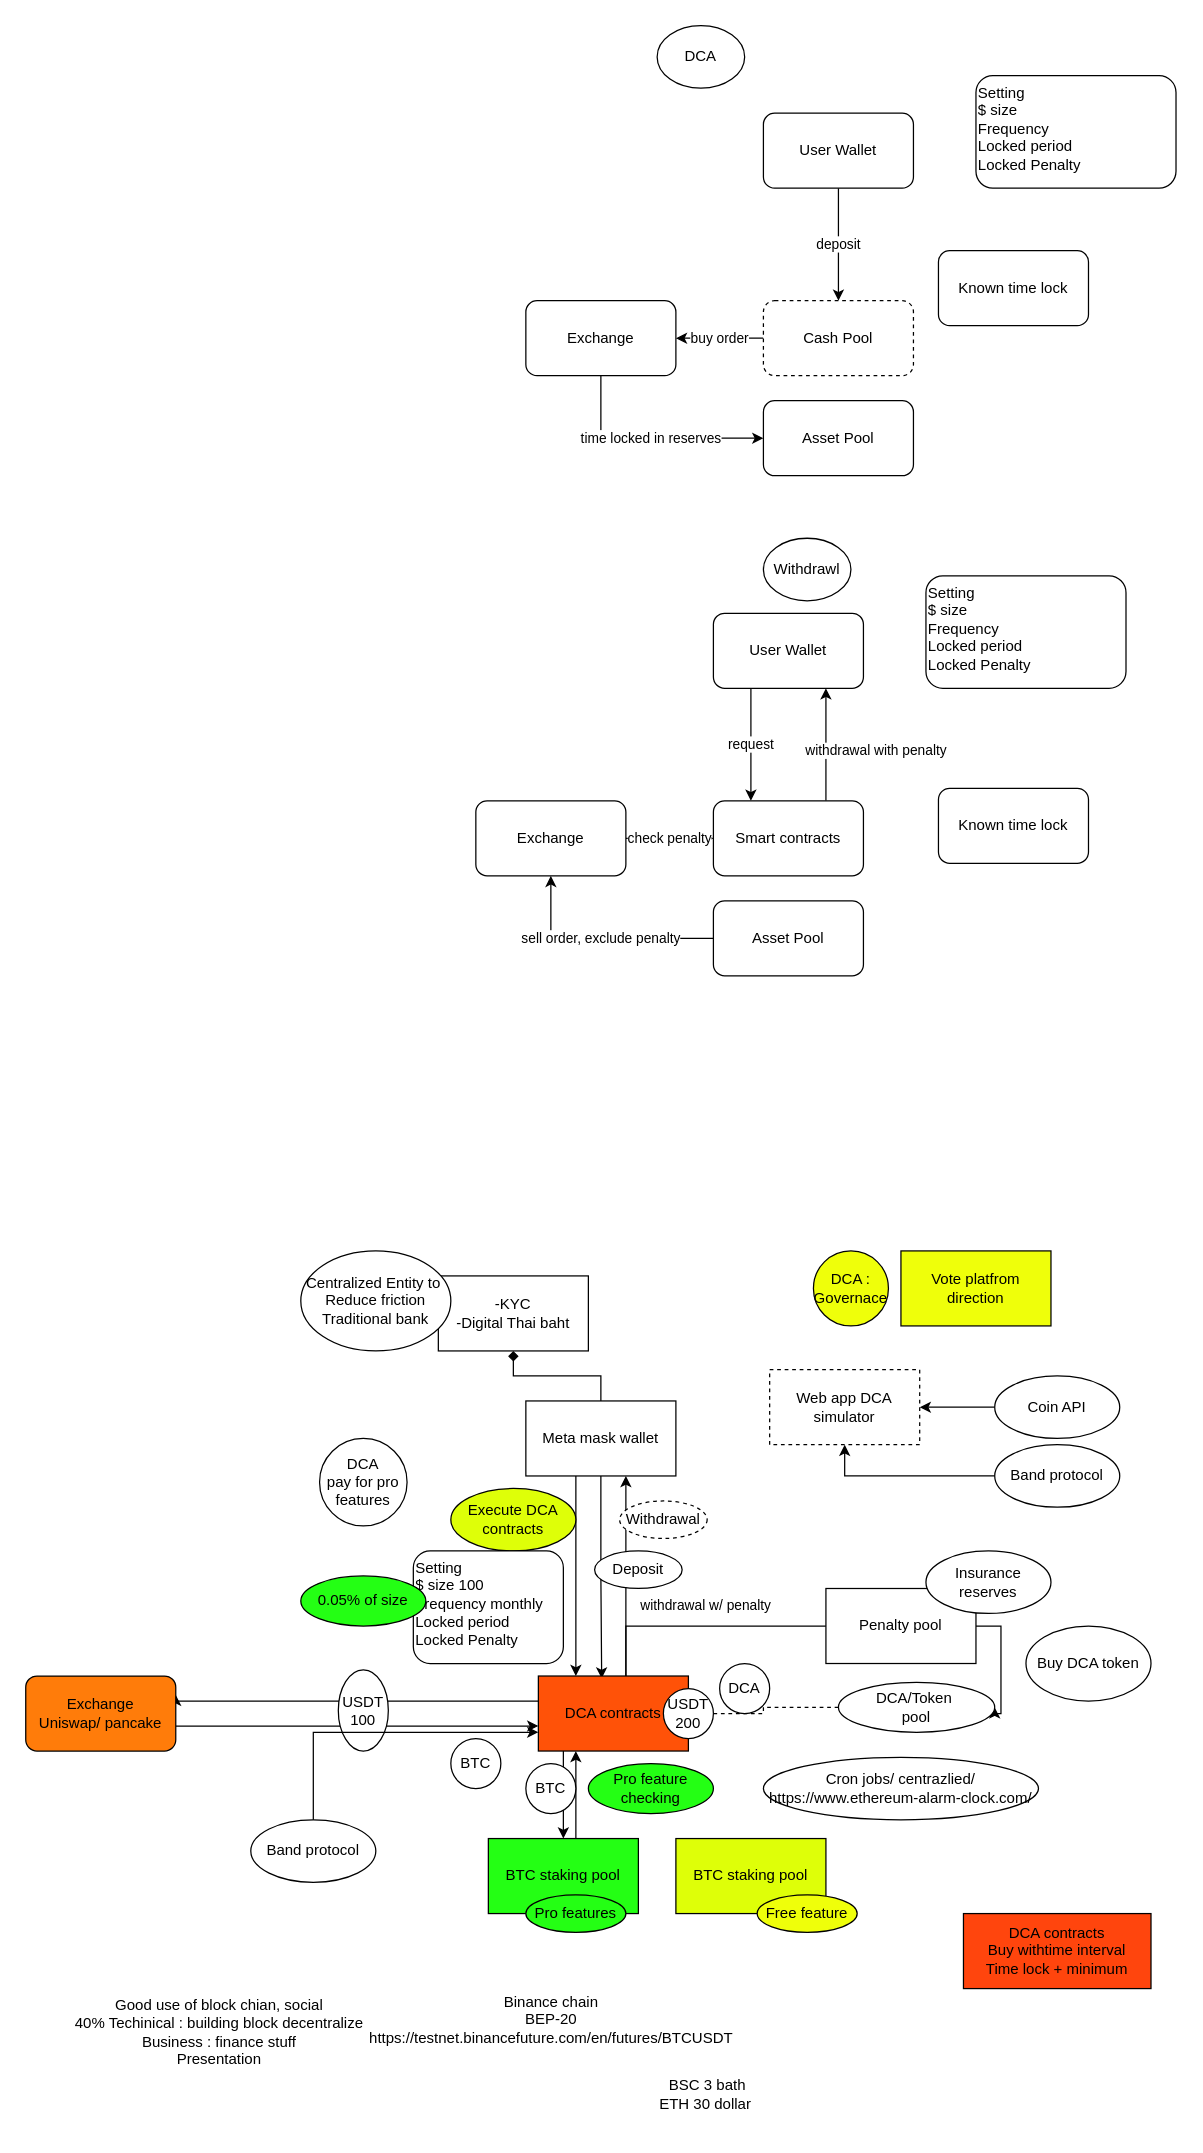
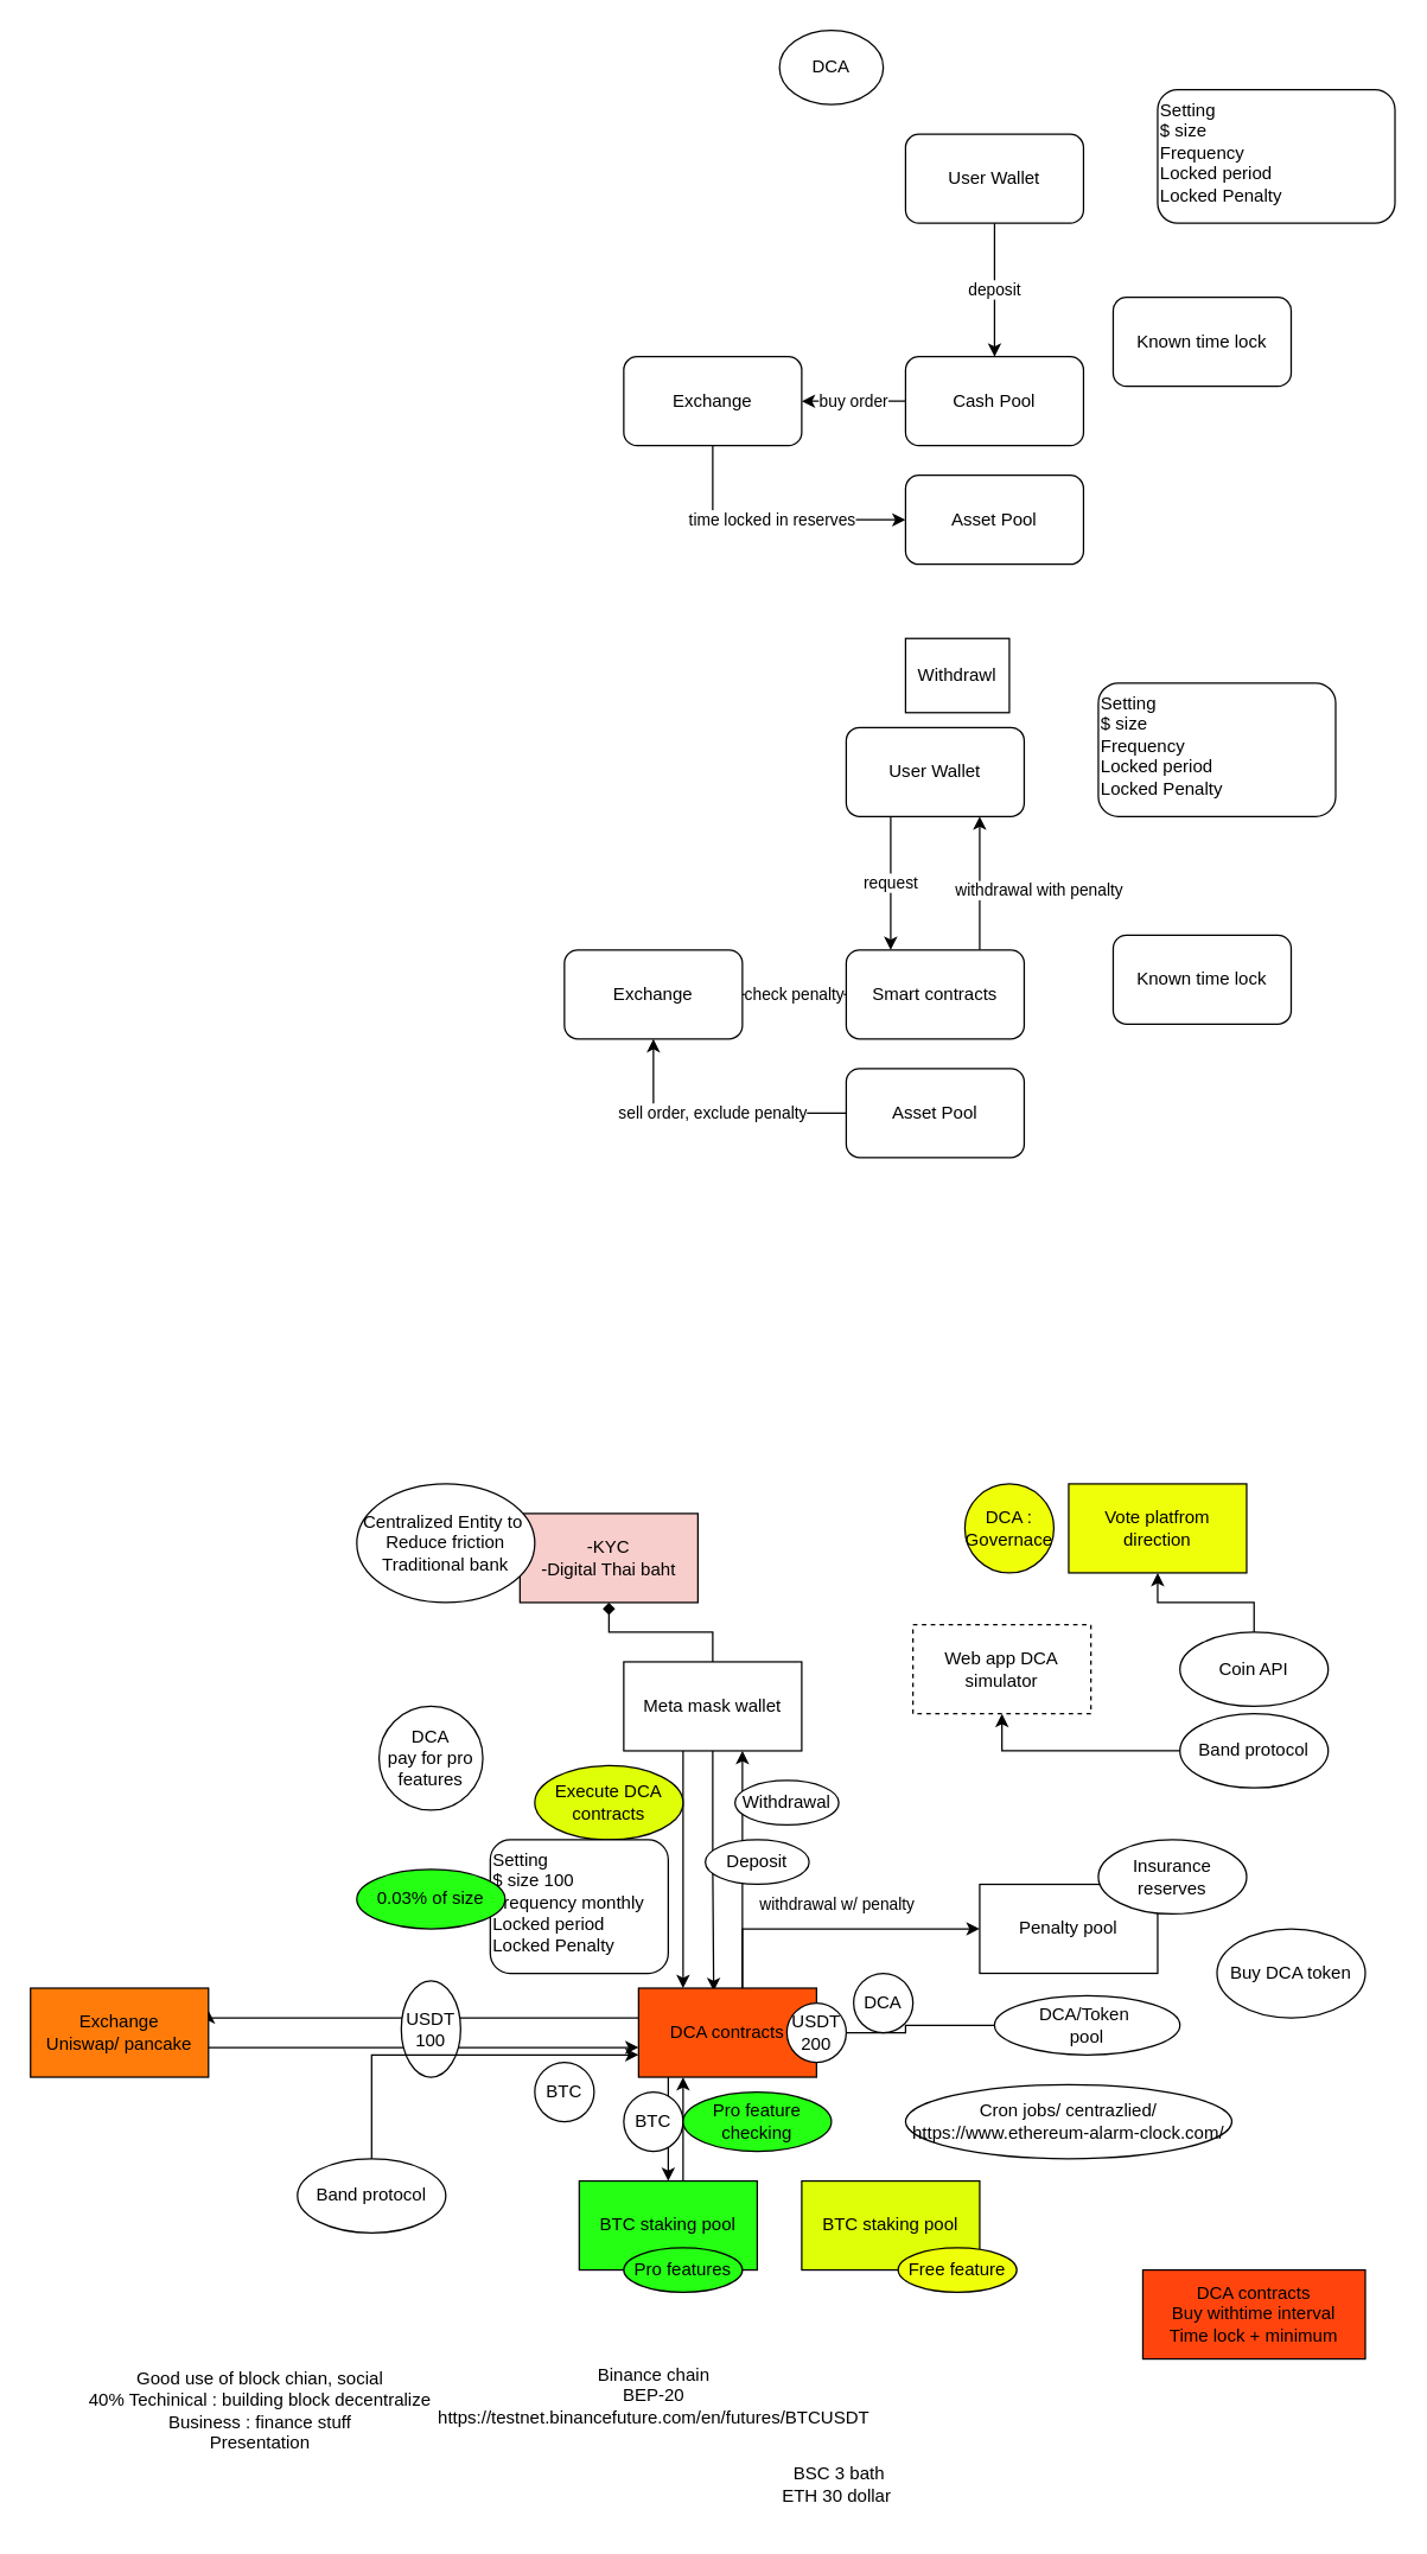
- <mxCell id="5" value="Cash Pool" style="rounded=1;whiteSpace=wrap;html=1;dashed=1;" parent="1" vertex="1"><mxGeometry x="610" y="240" width="120" height="60" as="geometry" /></mxCell>
+ <mxCell id="5" value="Cash Pool" style="rounded=1;whiteSpace=wrap;html=1;" parent="1" vertex="1"><mxGeometry x="610" y="240" width="120" height="60" as="geometry" /></mxCell>
- <mxCell id="16" value="Withdrawl" style="ellipse;whiteSpace=wrap;html=1;" parent="1" vertex="1"><mxGeometry x="610" y="430" width="70" height="50" as="geometry" /></mxCell>
+ <mxCell id="16" value="Withdrawl" style="whiteSpace=wrap;html=1;rounded=0;" parent="1" vertex="1"><mxGeometry x="610" y="430" width="70" height="50" as="geometry" /></mxCell>
- <mxCell id="33" value="-KYC&lt;br&gt;-Digital Thai baht" style="rounded=0;whiteSpace=wrap;html=1;" vertex="1" parent="1"><mxGeometry x="350" y="1020" width="120" height="60" as="geometry" /></mxCell>
+ <mxCell id="33" value="-KYC&lt;br&gt;-Digital Thai baht" style="rounded=0;whiteSpace=wrap;html=1;fillColor=#f8cecc;" vertex="1" parent="1"><mxGeometry x="350" y="1020" width="120" height="60" as="geometry" /></mxCell>
- <mxCell id="46" style="edgeStyle=orthogonalEdgeStyle;rounded=0;orthogonalLoop=1;jettySize=auto;html=1;entryX=1;entryY=0.5;entryDx=0;entryDy=0;" edge="1" parent="1" source="47" target="43"><mxGeometry relative="1" as="geometry" /></mxCell>
+ <mxCell id="46" style="edgeStyle=orthogonalEdgeStyle;rounded=0;orthogonalLoop=1;jettySize=auto;html=1;" edge="1" parent="1" source="47" target="62"><mxGeometry relative="1" as="geometry" /></mxCell>
- <mxCell id="54" value="Withdrawal" style="ellipse;whiteSpace=wrap;html=1;dashed=1;" vertex="1" parent="1"><mxGeometry x="495" y="1200" width="70" height="30" as="geometry" /></mxCell>
+ <mxCell id="54" value="Withdrawal" style="ellipse;whiteSpace=wrap;html=1;" vertex="1" parent="1"><mxGeometry x="495" y="1200" width="70" height="30" as="geometry" /></mxCell>
- <mxCell id="63" value="0.05% of size" style="ellipse;whiteSpace=wrap;html=1;fillColor=#24FF14;" vertex="1" parent="1"><mxGeometry x="240" y="1260" width="100" height="40" as="geometry" /></mxCell>
+ <mxCell id="63" value="0.03% of size" style="ellipse;whiteSpace=wrap;html=1;fillColor=#24FF14;" vertex="1" parent="1"><mxGeometry x="240" y="1260" width="100" height="40" as="geometry" /></mxCell>
- <mxCell id="29" style="edgeStyle=orthogonalEdgeStyle;rounded=0;orthogonalLoop=1;jettySize=auto;html=1;entryX=0;entryY=0.5;entryDx=0;entryDy=0;endArrow=none;" edge="1" parent="1" source="31" target="37"><mxGeometry relative="1" as="geometry"><Array as="points"><mxPoint x="500" y="1300" /></Array></mxGeometry></mxCell>
+ <mxCell id="29" style="edgeStyle=orthogonalEdgeStyle;rounded=0;orthogonalLoop=1;jettySize=auto;html=1;entryX=0;entryY=0.5;entryDx=0;entryDy=0;" edge="1" parent="1" source="31" target="37"><mxGeometry relative="1" as="geometry"><Array as="points"><mxPoint x="500" y="1300" /></Array></mxGeometry></mxCell>
- <mxCell id="36" style="edgeStyle=orthogonalEdgeStyle;rounded=0;orthogonalLoop=1;jettySize=auto;html=1;entryX=1;entryY=0.5;entryDx=0;entryDy=0;" edge="1" parent="1" source="37" target="42"><mxGeometry relative="1" as="geometry"><Array as="points"><mxPoint x="800" y="1300" /><mxPoint x="800" y="1370" /></Array></mxGeometry></mxCell>
- <mxCell id="41" style="edgeStyle=orthogonalEdgeStyle;rounded=0;orthogonalLoop=1;jettySize=auto;html=1;entryX=1;entryY=0.5;entryDx=0;entryDy=0;dashed=1;" edge="1" parent="1" source="42" target="31"><mxGeometry relative="1" as="geometry" /></mxCell>
+ <mxCell id="41" style="edgeStyle=orthogonalEdgeStyle;rounded=0;orthogonalLoop=1;jettySize=auto;html=1;entryX=1;entryY=0.5;entryDx=0;entryDy=0;" edge="1" parent="1" source="42" target="31"><mxGeometry relative="1" as="geometry" /></mxCell>
- <mxCell id="35" value="Exchange&lt;br&gt;Uniswap/ pancake" style="rounded=1;whiteSpace=wrap;html=1;fillColor=#FF7C0A;" vertex="1" parent="1"><mxGeometry x="20" y="1340" width="120" height="60" as="geometry" /></mxCell>
+ <mxCell id="35" value="Exchange&lt;br&gt;Uniswap/ pancake" style="whiteSpace=wrap;html=1;fillColor=#FF7C0A;rounded=0;" vertex="1" parent="1"><mxGeometry x="20" y="1340" width="120" height="60" as="geometry" /></mxCell>
- <mxCell id="60" value="Pro feature checking" style="ellipse;whiteSpace=wrap;html=1;fillColor=#24FF14;" vertex="1" parent="1"><mxGeometry x="470" y="1410" width="100" height="40" as="geometry" /></mxCell>
+ <mxCell id="60" value="Pro feature checking" style="ellipse;whiteSpace=wrap;html=1;fillColor=#24FF14;" vertex="1" parent="1"><mxGeometry x="460" y="1410" width="100" height="40" as="geometry" /></mxCell>
